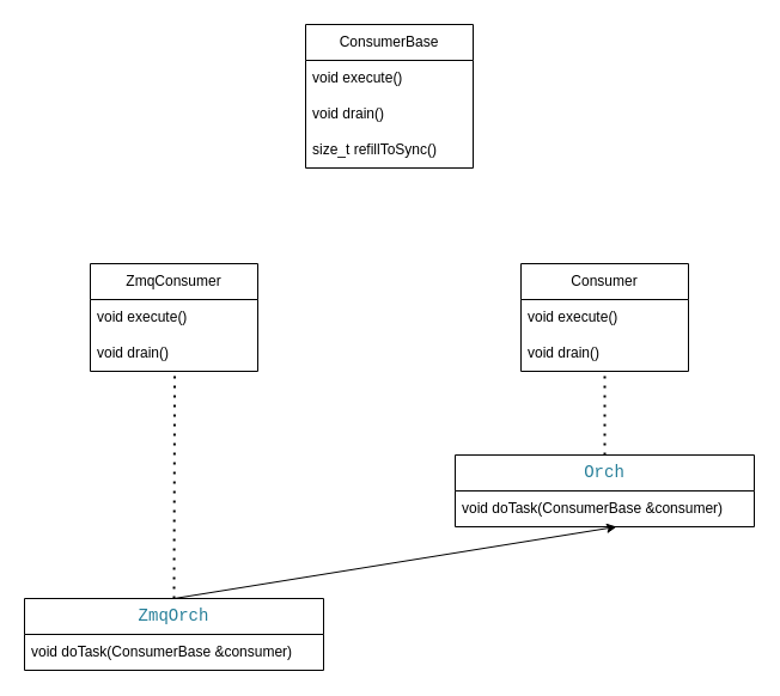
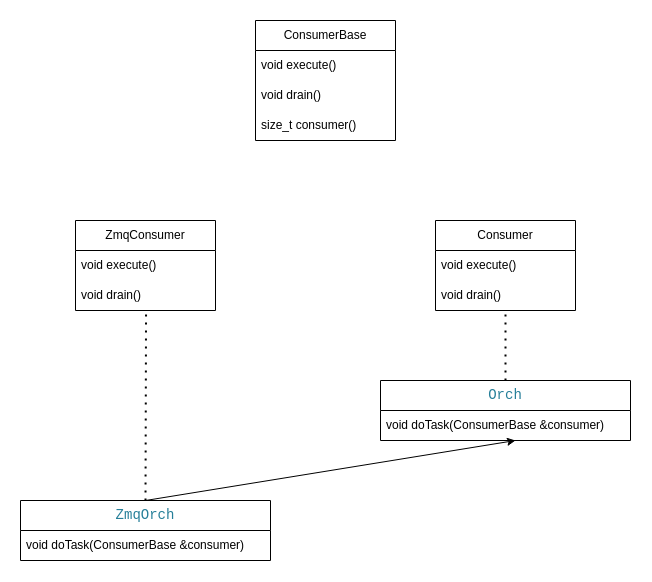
- <mxCell id="12" value="size_t refillToSync()" style="text;strokeColor=none;fillColor=none;align=left;verticalAlign=middle;spacingLeft=4;spacingRight=4;overflow=hidden;points=[[0,0.5],[1,0.5]];portConstraint=eastwest;rotatable=0;whiteSpace=wrap;html=1;" vertex="1" parent="9"><mxGeometry y="90" width="140" height="30" as="geometry" /></mxCell>
+ <mxCell id="12" value="size_t consumer()" style="text;strokeColor=none;fillColor=none;align=left;verticalAlign=middle;spacingLeft=4;spacingRight=4;overflow=hidden;points=[[0,0.5],[1,0.5]];portConstraint=eastwest;rotatable=0;whiteSpace=wrap;html=1;" vertex="1" parent="9"><mxGeometry y="90" width="140" height="30" as="geometry" /></mxCell>
